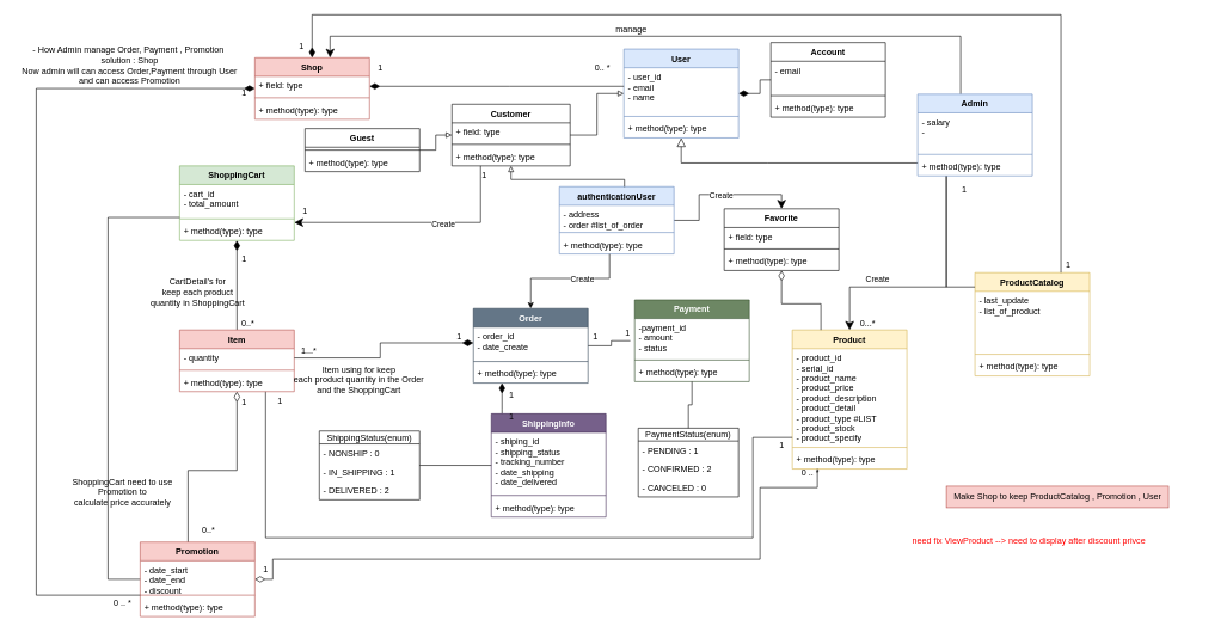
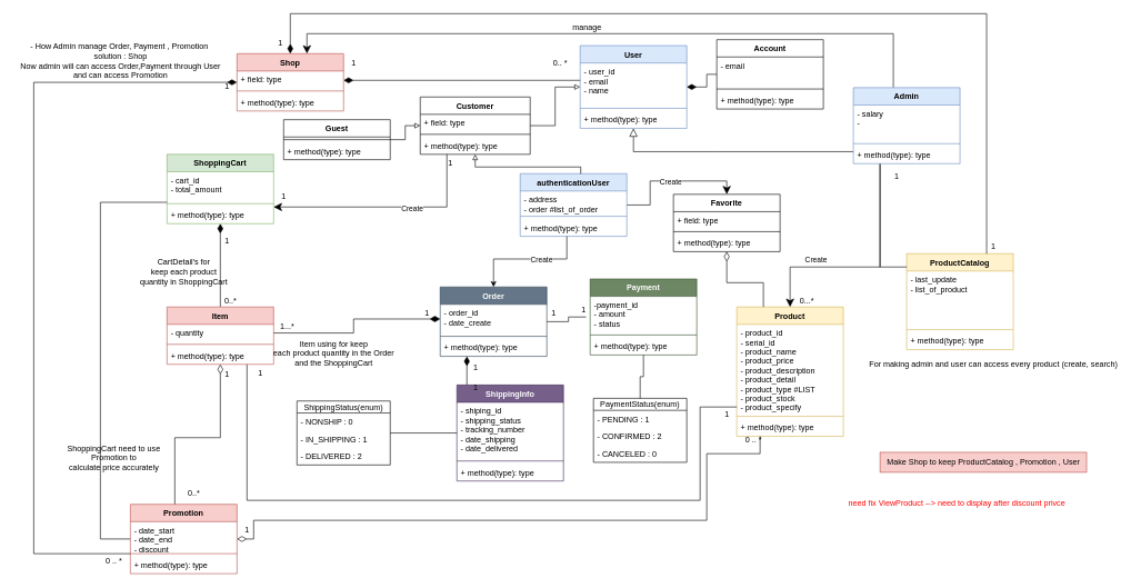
+ <mxCell id="56" value="For making admin and user can access every product (create, search)" style="text;html=1;align=center;verticalAlign=middle;resizable=0;points=[];autosize=1;strokeColor=none;fillColor=none;" parent="1" vertex="1"><mxGeometry x="1290" y="532" width="400" height="30" as="geometry" /></mxCell>
